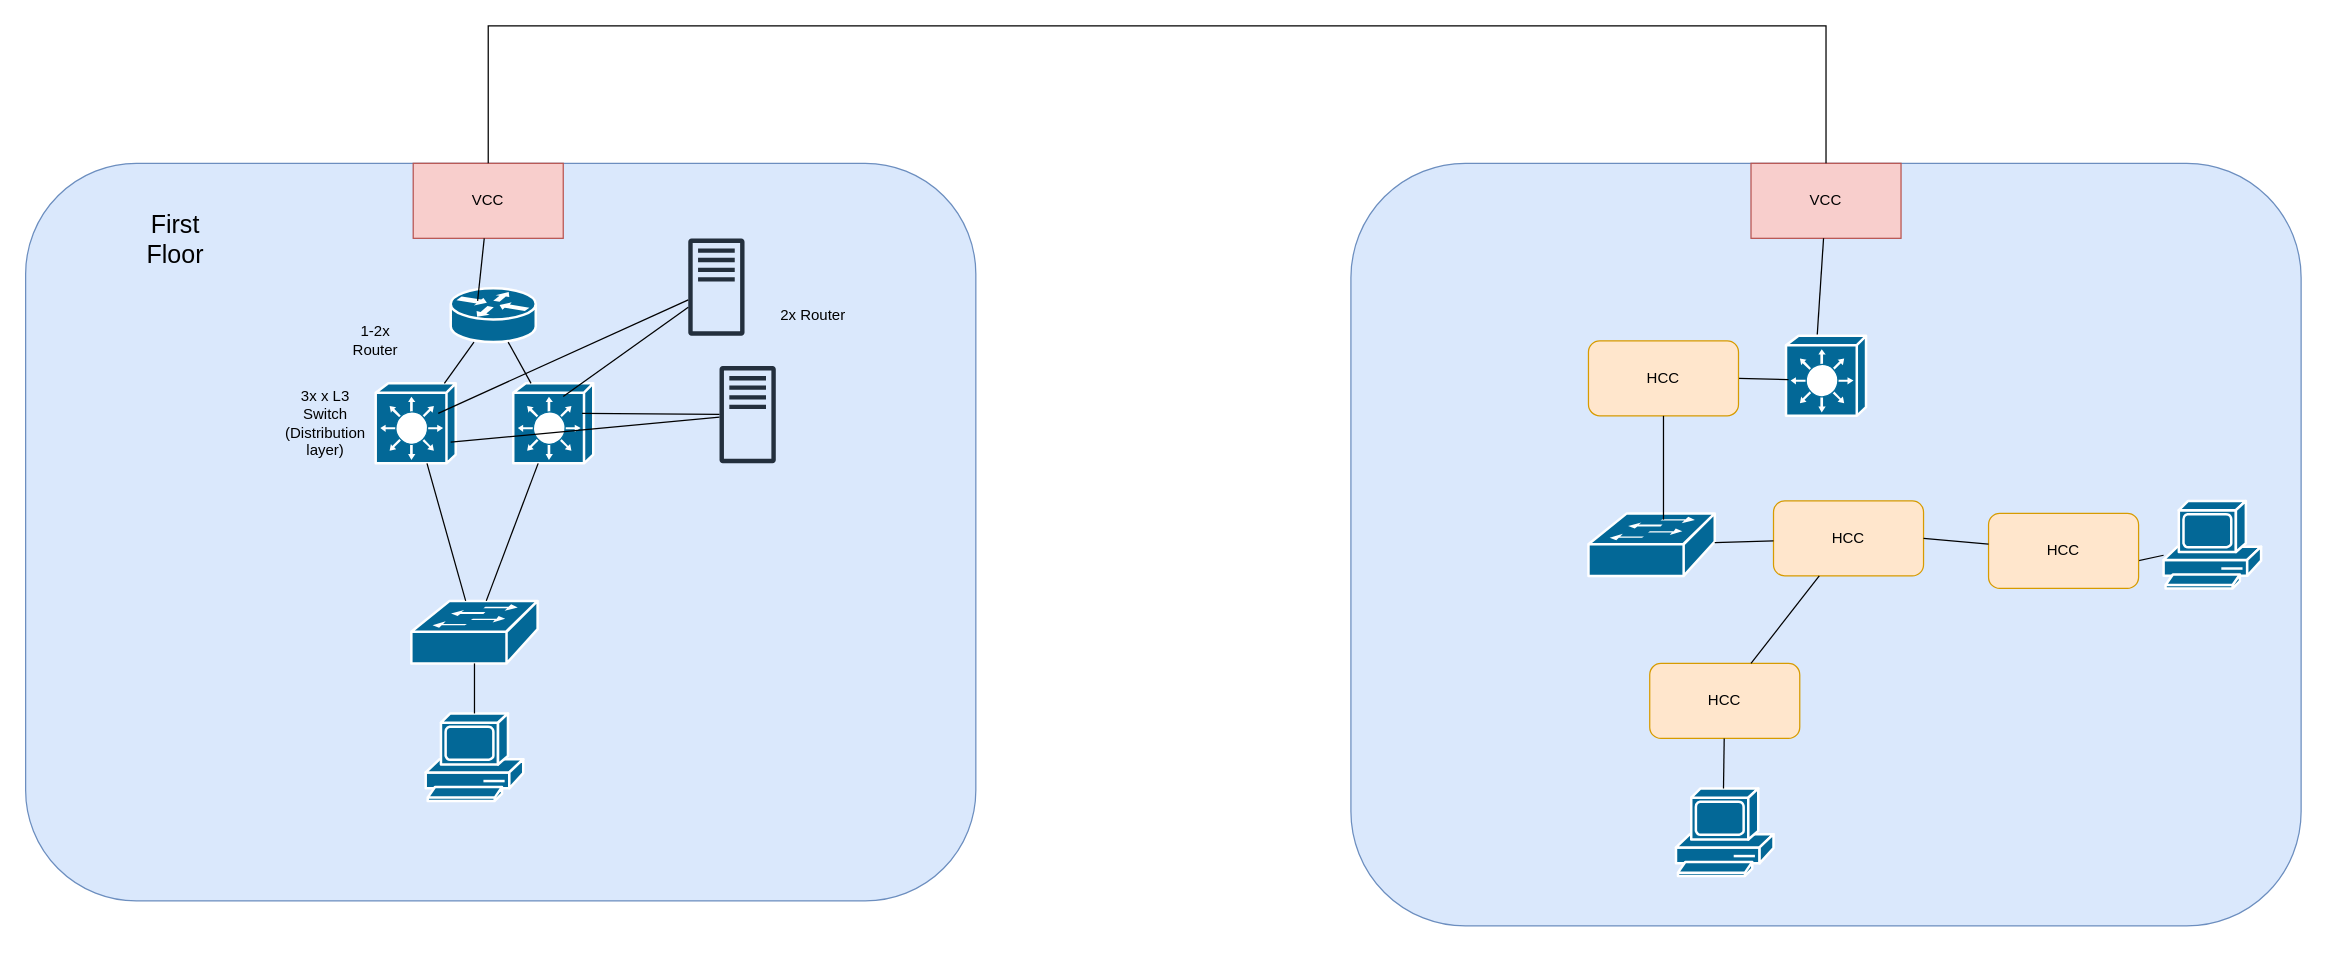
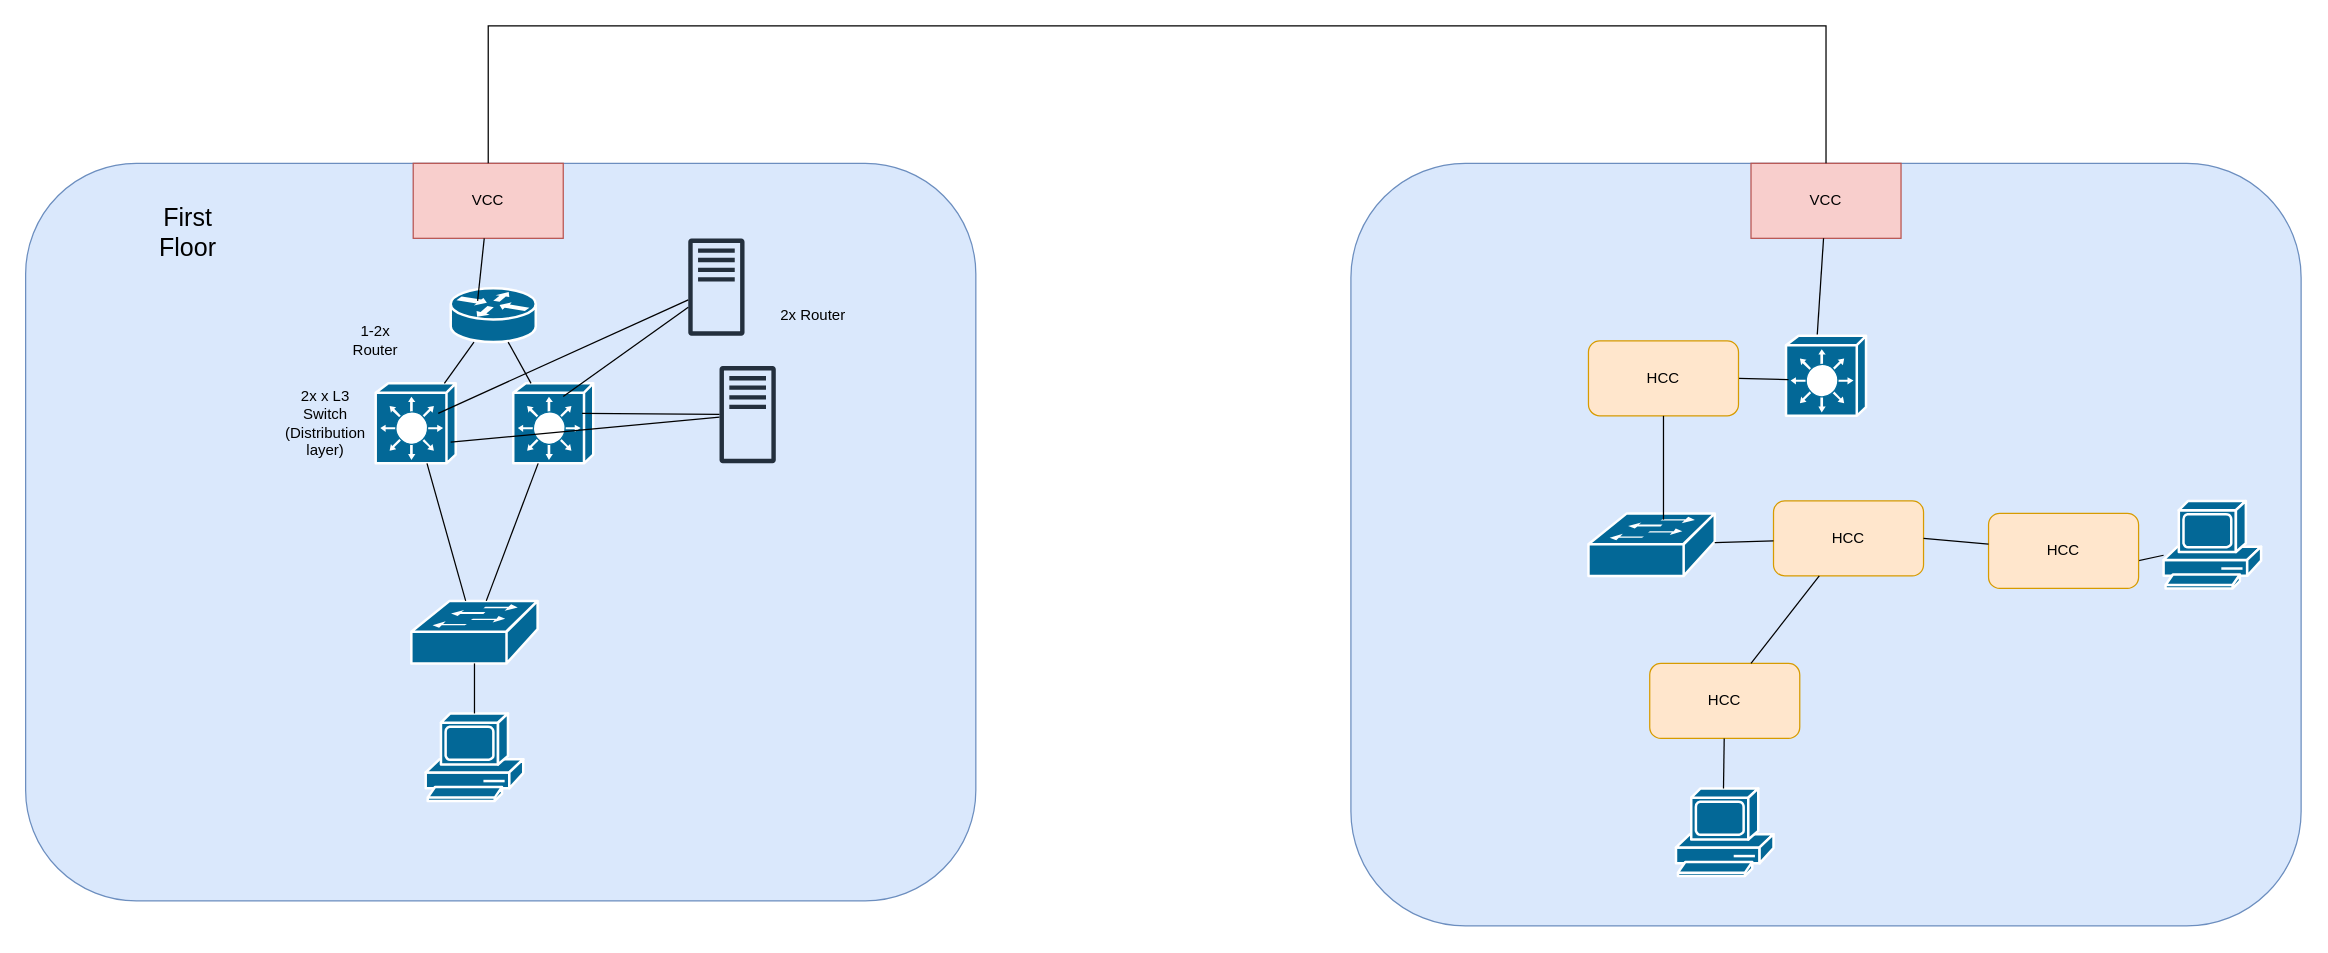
- <mxCell id="21" value="&lt;font style=&quot;font-size: 20px;&quot;&gt;First Floor&lt;/font&gt;" style="text;html=1;strokeColor=none;fillColor=none;align=center;verticalAlign=middle;whiteSpace=wrap;rounded=0;" vertex="1" parent="1"><mxGeometry x="110" y="175" width="60" height="30" as="geometry" /></mxCell>
+ <mxCell id="21" value="&lt;font style=&quot;font-size: 20px;&quot;&gt;First Floor&lt;/font&gt;" style="text;html=1;strokeColor=none;fillColor=none;align=center;verticalAlign=middle;whiteSpace=wrap;rounded=0;" vertex="1" parent="1"><mxGeometry x="120" y="170" width="60" height="30" as="geometry" /></mxCell>
- <mxCell id="8" value="3x x L3 Switch (Distribution layer)" style="text;html=1;strokeColor=none;fillColor=none;align=center;verticalAlign=middle;whiteSpace=wrap;rounded=0;" vertex="1" parent="1"><mxGeometry x="230" y="323" width="60" height="30" as="geometry" /></mxCell>
+ <mxCell id="8" value="2x x L3 Switch (Distribution layer)" style="text;html=1;strokeColor=none;fillColor=none;align=center;verticalAlign=middle;whiteSpace=wrap;rounded=0;" vertex="1" parent="1"><mxGeometry x="230" y="323" width="60" height="30" as="geometry" /></mxCell>
